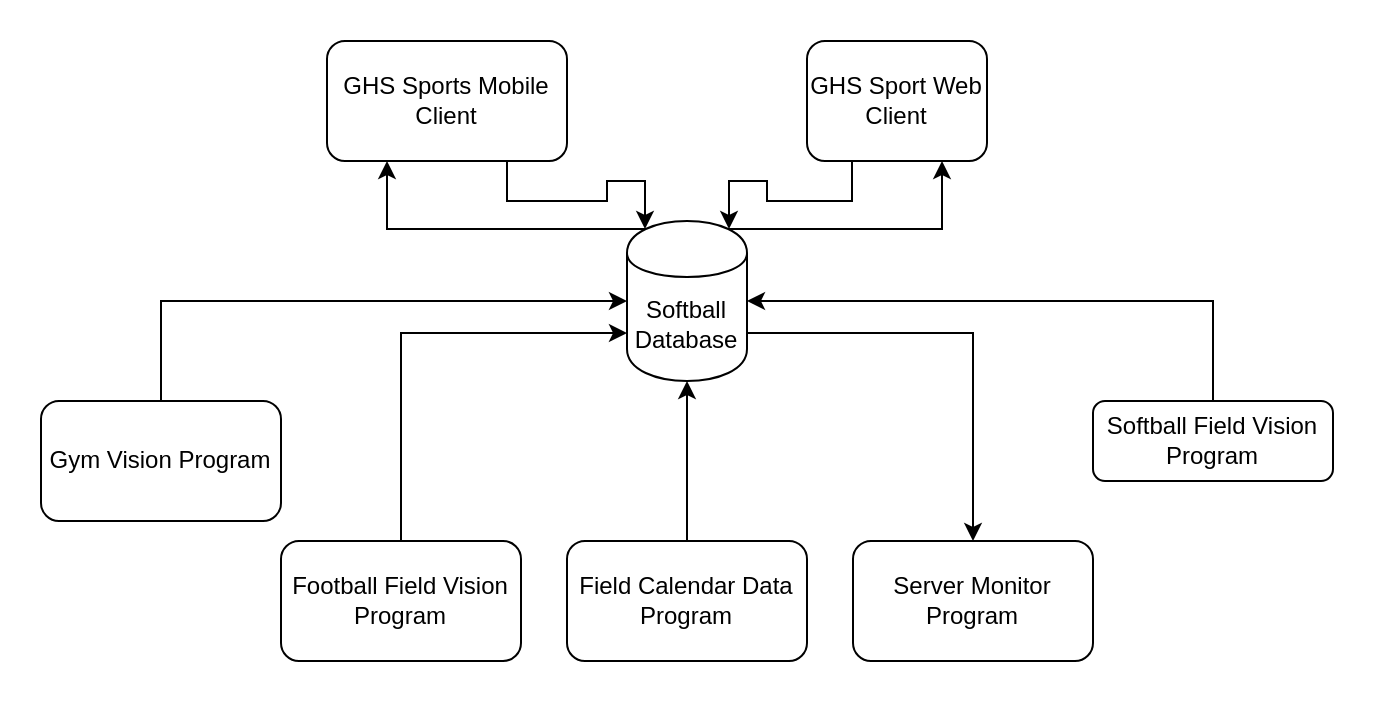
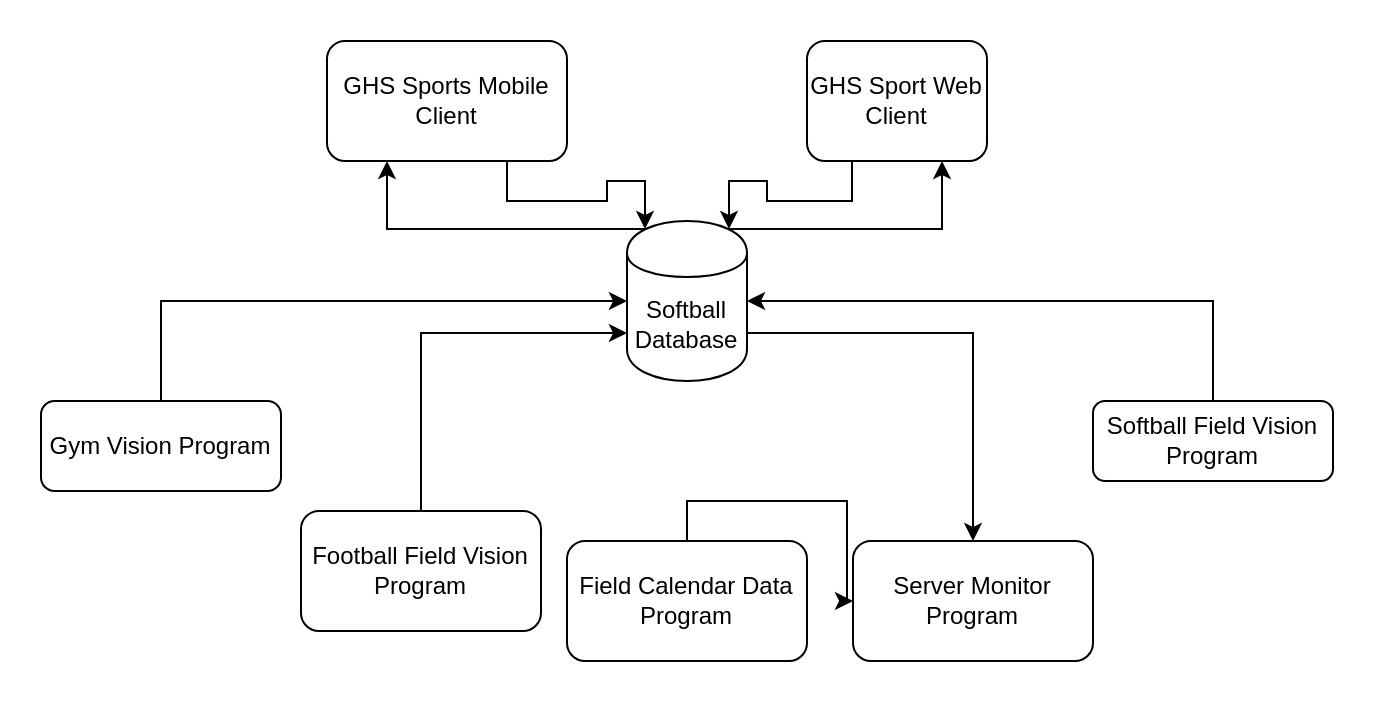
- <mxCell id="10" style="edgeStyle=orthogonalEdgeStyle;rounded=0;orthogonalLoop=1;jettySize=auto;html=1;exitX=0.5;exitY=0;exitDx=0;exitDy=0;entryX=0.5;entryY=1;entryDx=0;entryDy=0;" edge="1" parent="1" source="11" target="7"><mxGeometry relative="1" as="geometry" /></mxCell>
+ <mxCell id="10" style="edgeStyle=orthogonalEdgeStyle;rounded=0;orthogonalLoop=1;jettySize=auto;html=1;exitX=0.5;exitY=0;exitDx=0;exitDy=0;" edge="1" parent="1" source="11" target="12"><mxGeometry relative="1" as="geometry" /></mxCell>
- <mxCell id="14" value="Gym Vision Program" style="rounded=1;whiteSpace=wrap;html=1;" vertex="1" parent="1"><mxGeometry x="20" y="200" width="120" height="60" as="geometry" /></mxCell>
+ <mxCell id="14" value="Gym Vision Program" style="rounded=1;whiteSpace=wrap;html=1;" vertex="1" parent="1"><mxGeometry x="20" y="200" width="120" height="45" as="geometry" /></mxCell>
- <mxCell id="9" value="Football Field Vision Program" style="rounded=1;whiteSpace=wrap;html=1;" vertex="1" parent="1"><mxGeometry x="140" y="270" width="120" height="60" as="geometry" /></mxCell>
+ <mxCell id="9" value="Football Field Vision Program" style="rounded=1;whiteSpace=wrap;html=1;" vertex="1" parent="1"><mxGeometry x="150" y="255" width="120" height="60" as="geometry" /></mxCell>
